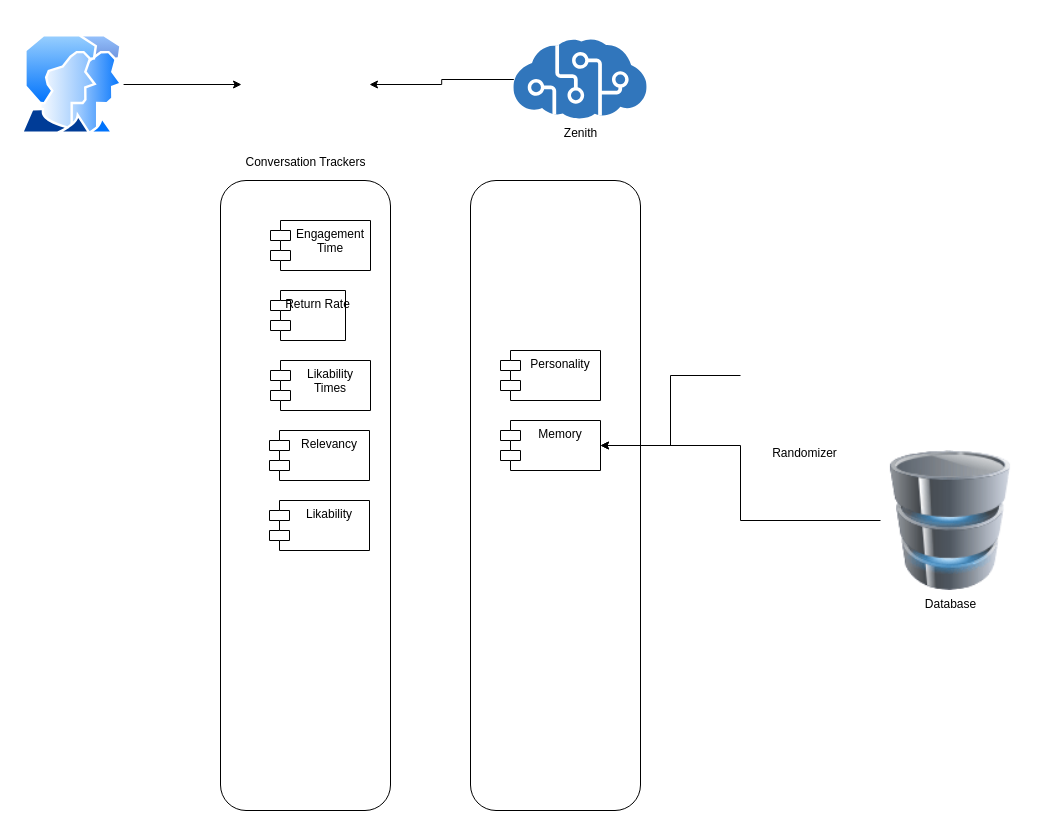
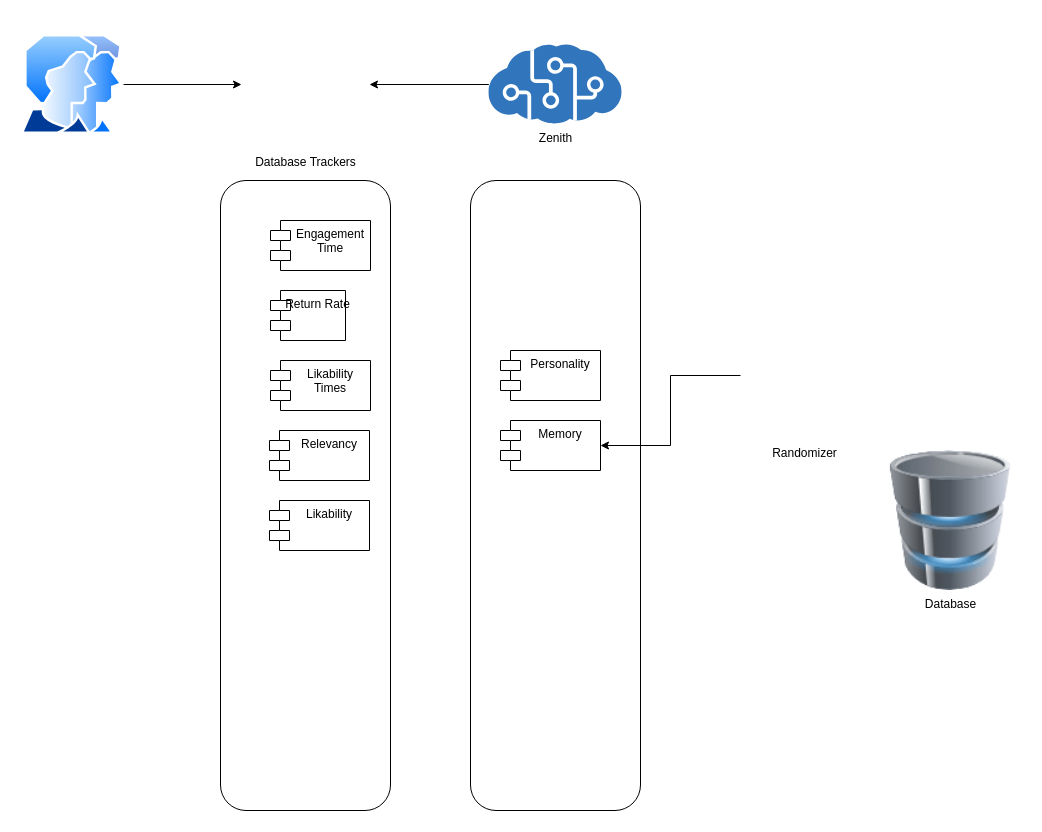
- <mxCell id="10" value="Zenith" style="aspect=fixed;html=1;points=[];align=center;image;fontSize=12;image=img/lib/mscae/Cognitive_Services.svg;" vertex="1" parent="1"><mxGeometry x="513.33" y="39" width="133.33" height="80" as="geometry" /></mxCell>
+ <mxCell id="10" value="Zenith" style="aspect=fixed;html=1;points=[];align=center;image;fontSize=12;image=img/lib/mscae/Cognitive_Services.svg;" vertex="1" parent="1"><mxGeometry x="488.33" y="44" width="133.33" height="80" as="geometry" /></mxCell>
- <mxCell id="13" value="Conversation Trackers" style="shape=image;html=1;verticalAlign=top;verticalLabelPosition=bottom;labelBackgroundColor=#ffffff;imageAspect=0;aspect=fixed;image=https://cdn3.iconfinder.com/data/icons/forall/1062/conversation-128.png" vertex="1" parent="1"><mxGeometry x="241" y="20" width="128" height="128" as="geometry" /></mxCell>
+ <mxCell id="13" value="Database Trackers" style="shape=image;html=1;verticalAlign=top;verticalLabelPosition=bottom;labelBackgroundColor=#ffffff;imageAspect=0;aspect=fixed;image=https://cdn3.iconfinder.com/data/icons/forall/1062/conversation-128.png" vertex="1" parent="1"><mxGeometry x="241" y="20" width="128" height="128" as="geometry" /></mxCell>
- <mxCell id="14" style="edgeStyle=orthogonalEdgeStyle;rounded=0;orthogonalLoop=1;jettySize=auto;html=1;entryX=1;entryY=0.5;entryDx=0;entryDy=0;" edge="1" parent="1" source="15" target="4"><mxGeometry relative="1" as="geometry" /></mxCell>
